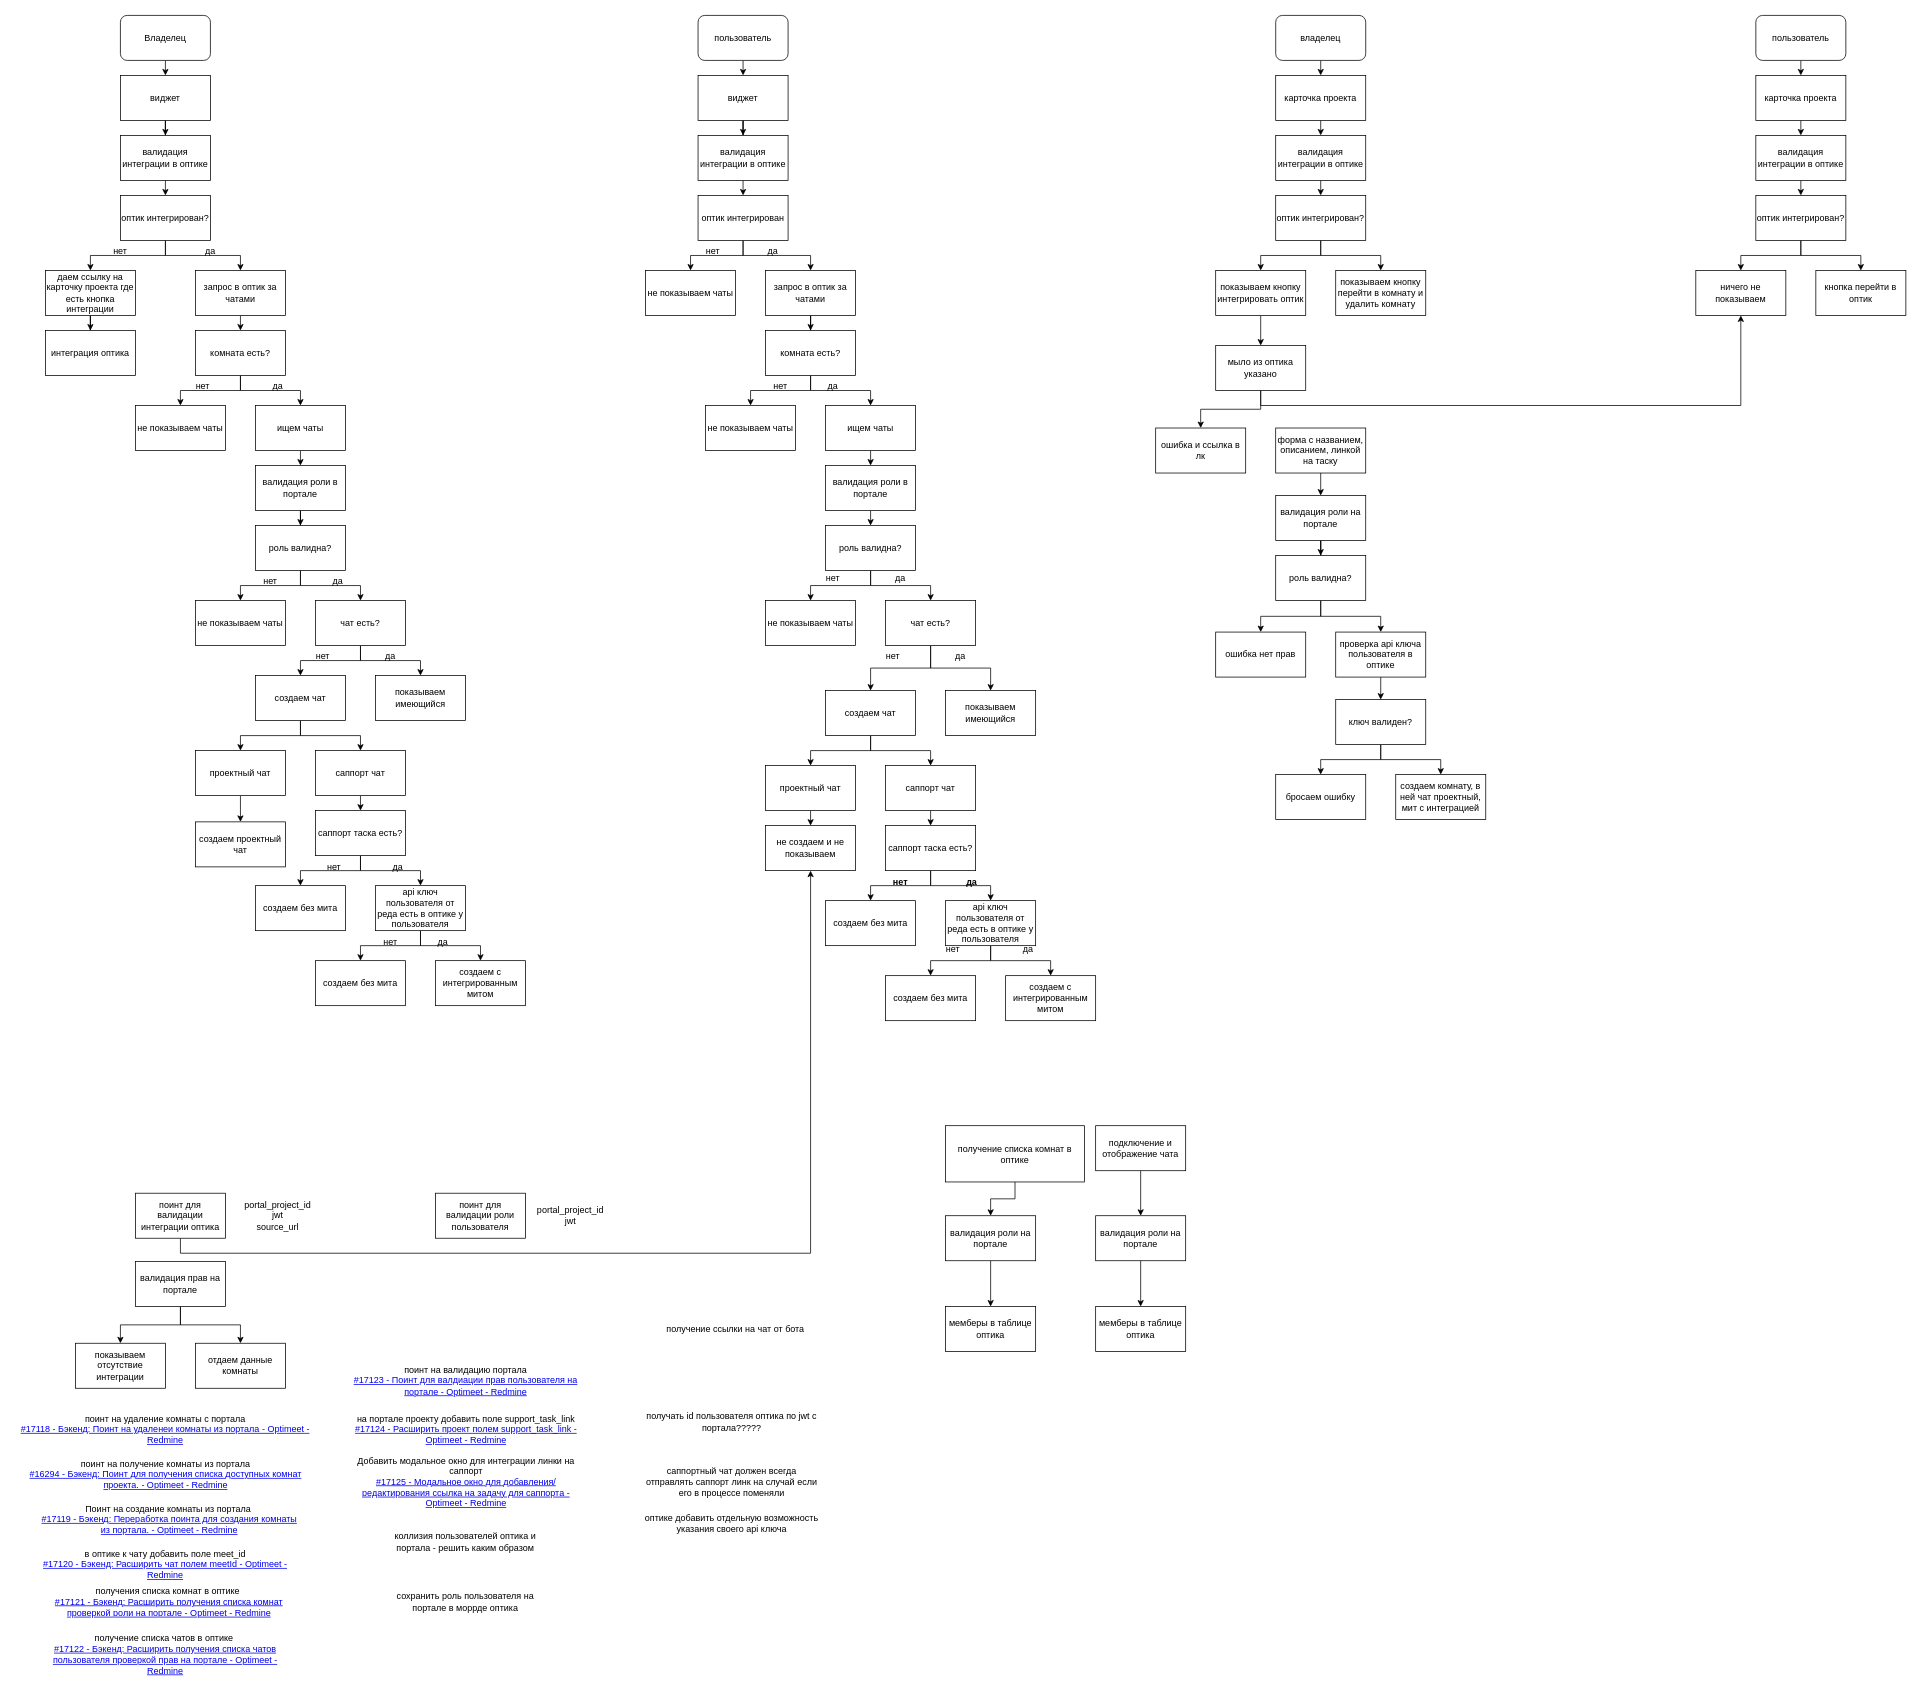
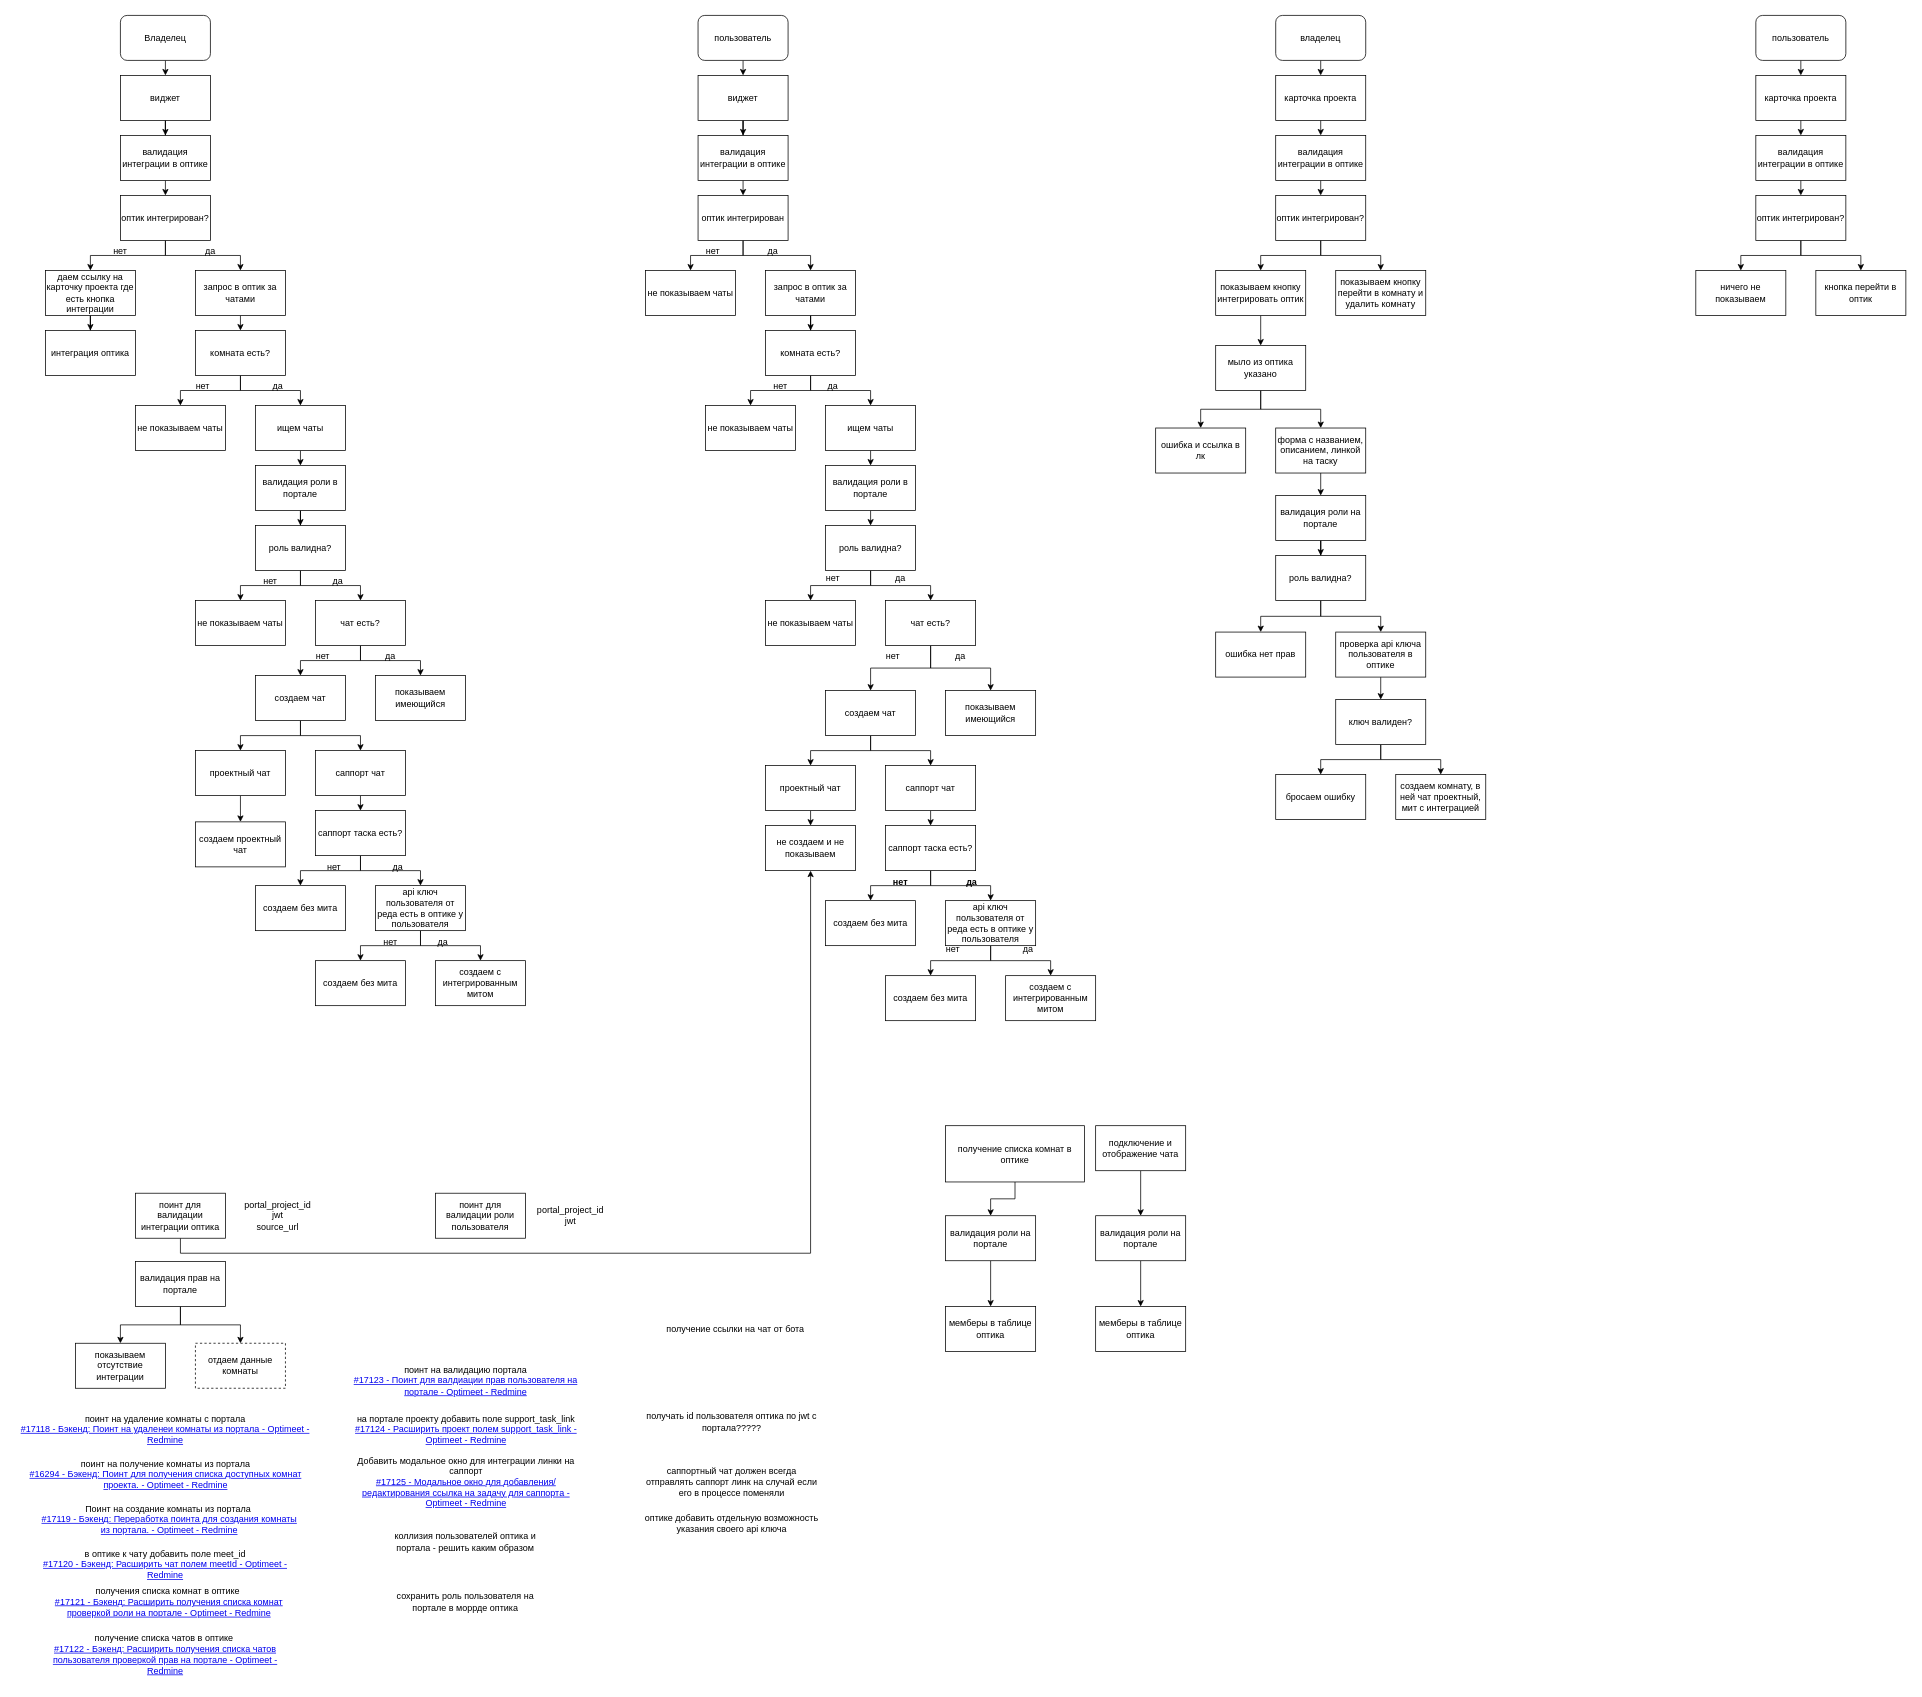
- <mxCell id="101" style="edgeStyle=orthogonalEdgeStyle;rounded=0;orthogonalLoop=1;jettySize=auto;html=1;exitX=0.5;exitY=1;exitDx=0;exitDy=0;" parent="1" source="102" target="126" edge="1"><mxGeometry relative="1" as="geometry" /></mxCell>
+ <mxCell id="101" style="edgeStyle=orthogonalEdgeStyle;rounded=0;orthogonalLoop=1;jettySize=auto;html=1;exitX=0.5;exitY=1;exitDx=0;exitDy=0;" parent="1" source="102" target="105" edge="1"><mxGeometry relative="1" as="geometry" /></mxCell>
- <mxCell id="135" value="отдаем данные комнаты" style="rounded=0;whiteSpace=wrap;html=1;" parent="1" vertex="1"><mxGeometry x="260" y="1790" width="120" height="60" as="geometry" /></mxCell>
+ <mxCell id="135" value="отдаем данные комнаты" style="rounded=0;whiteSpace=wrap;html=1;dashed=1;" parent="1" vertex="1"><mxGeometry x="260" y="1790" width="120" height="60" as="geometry" /></mxCell>
